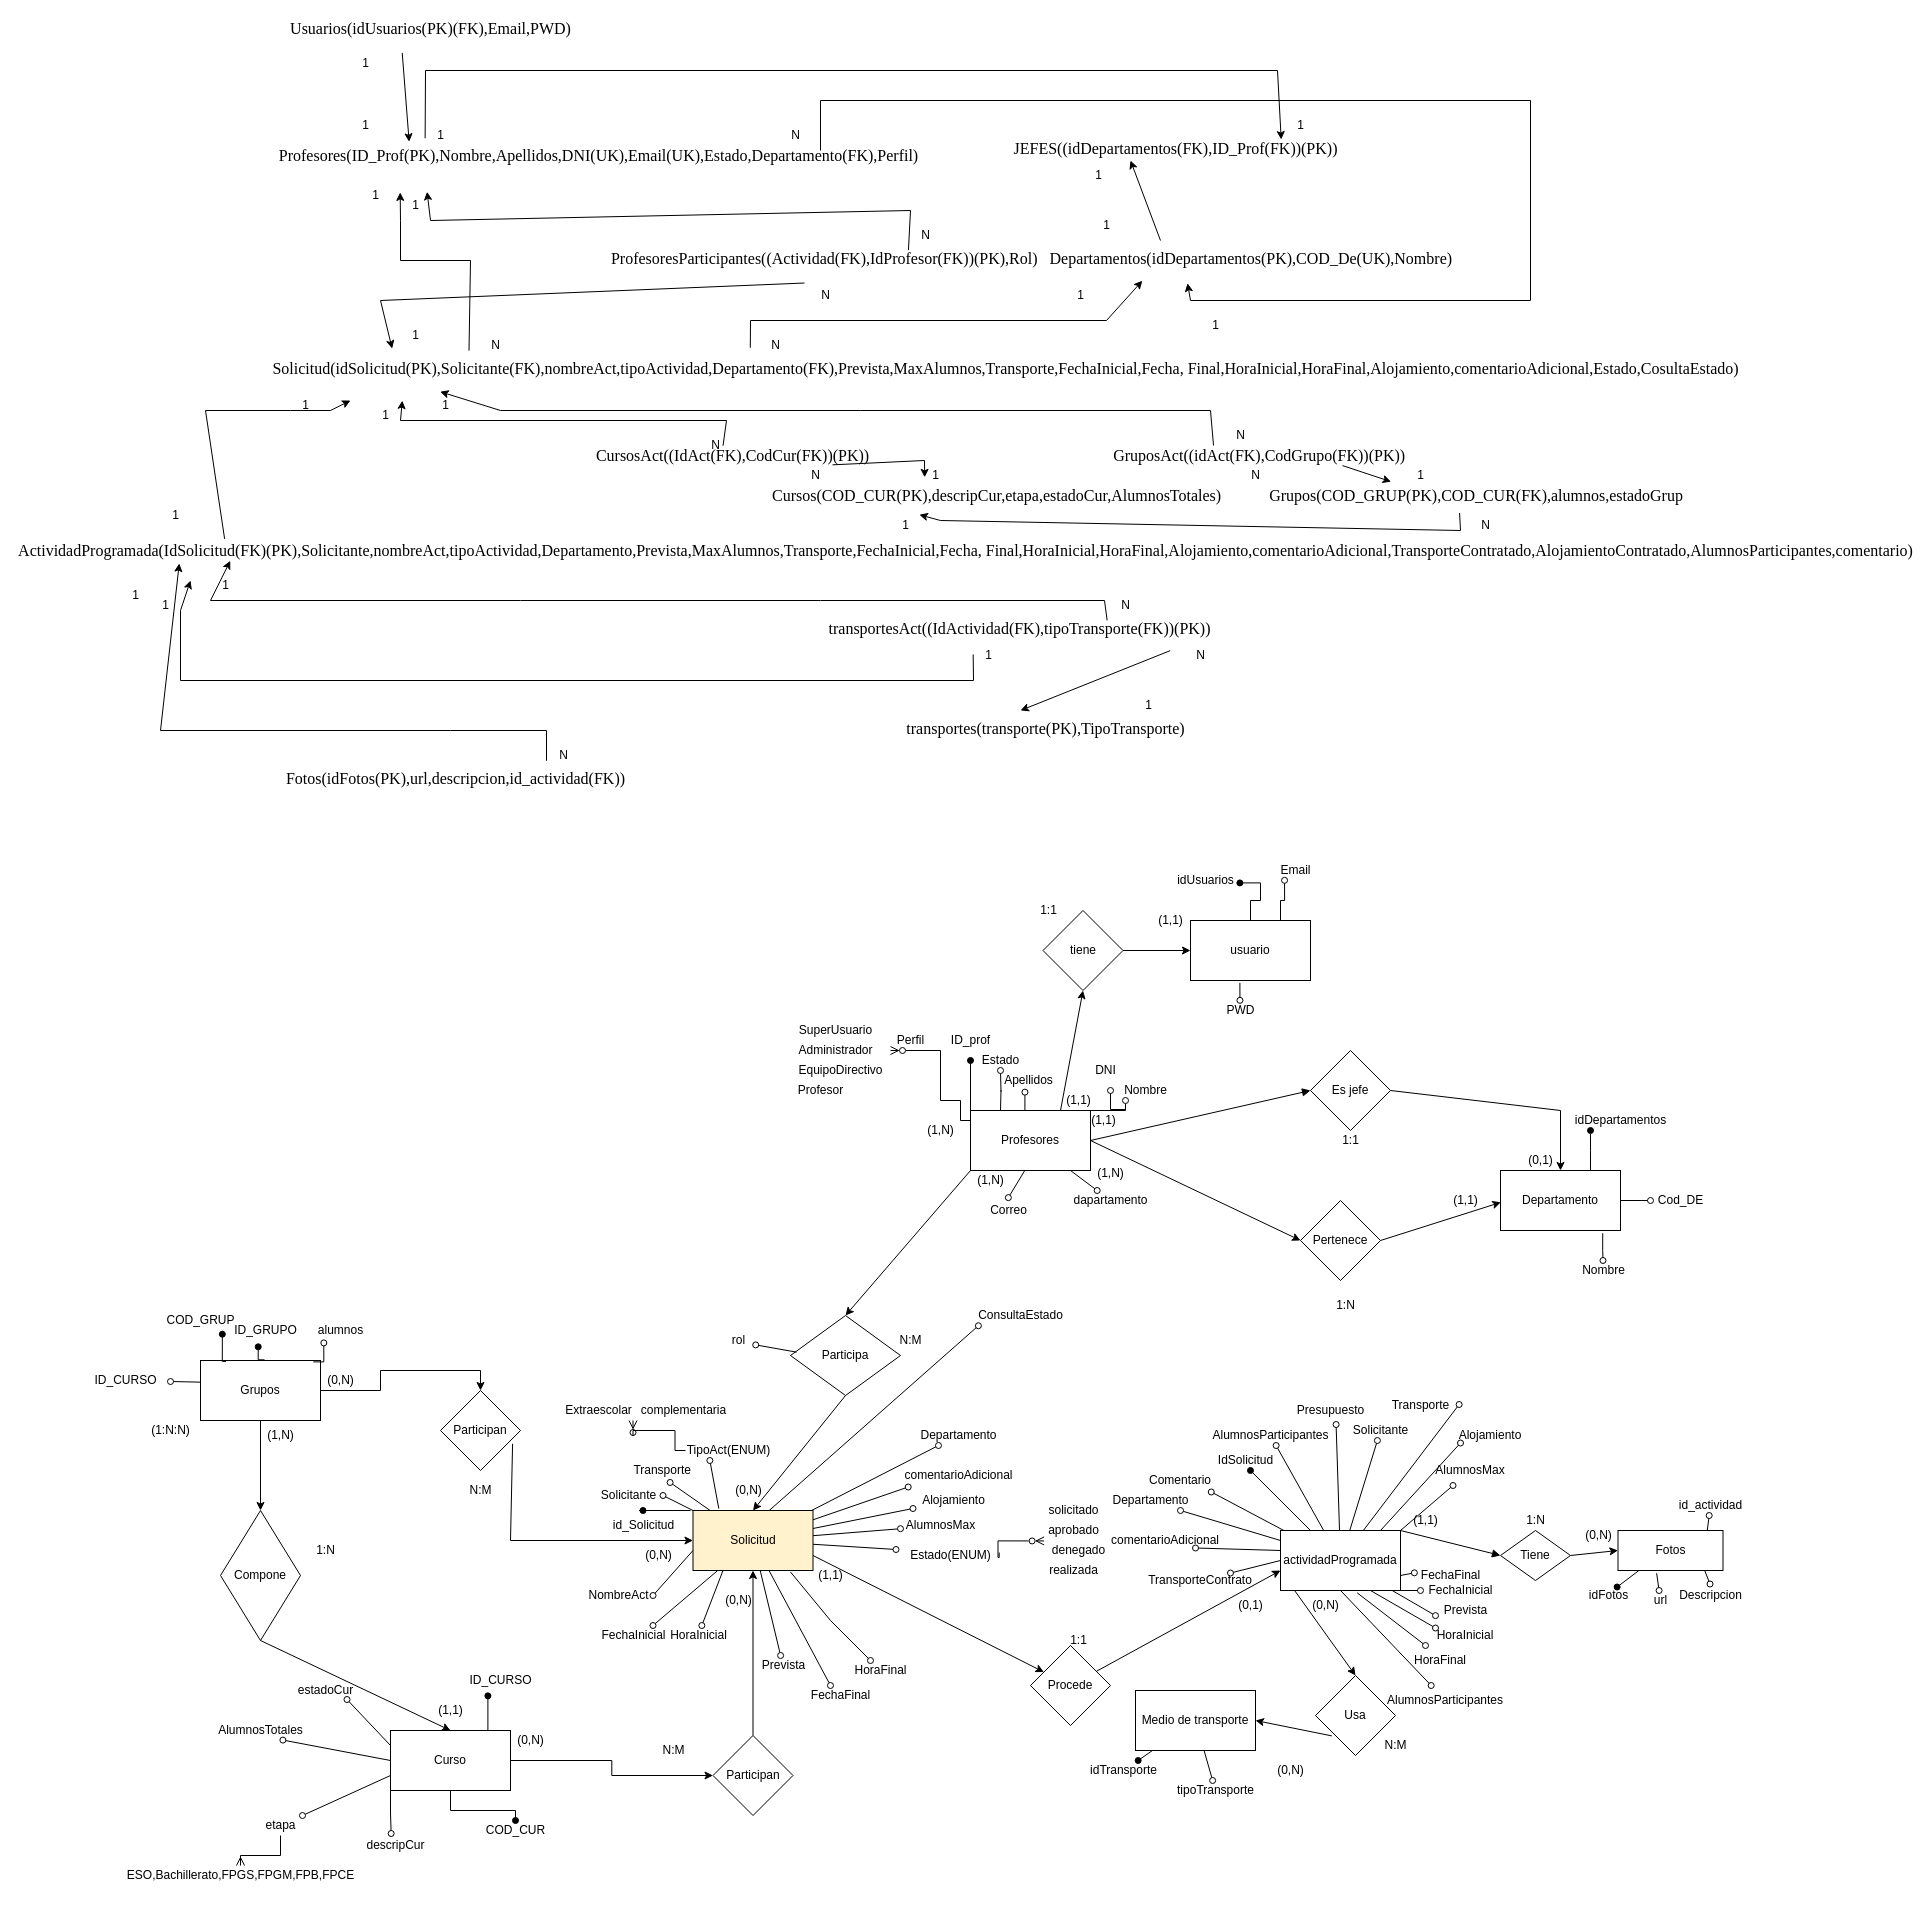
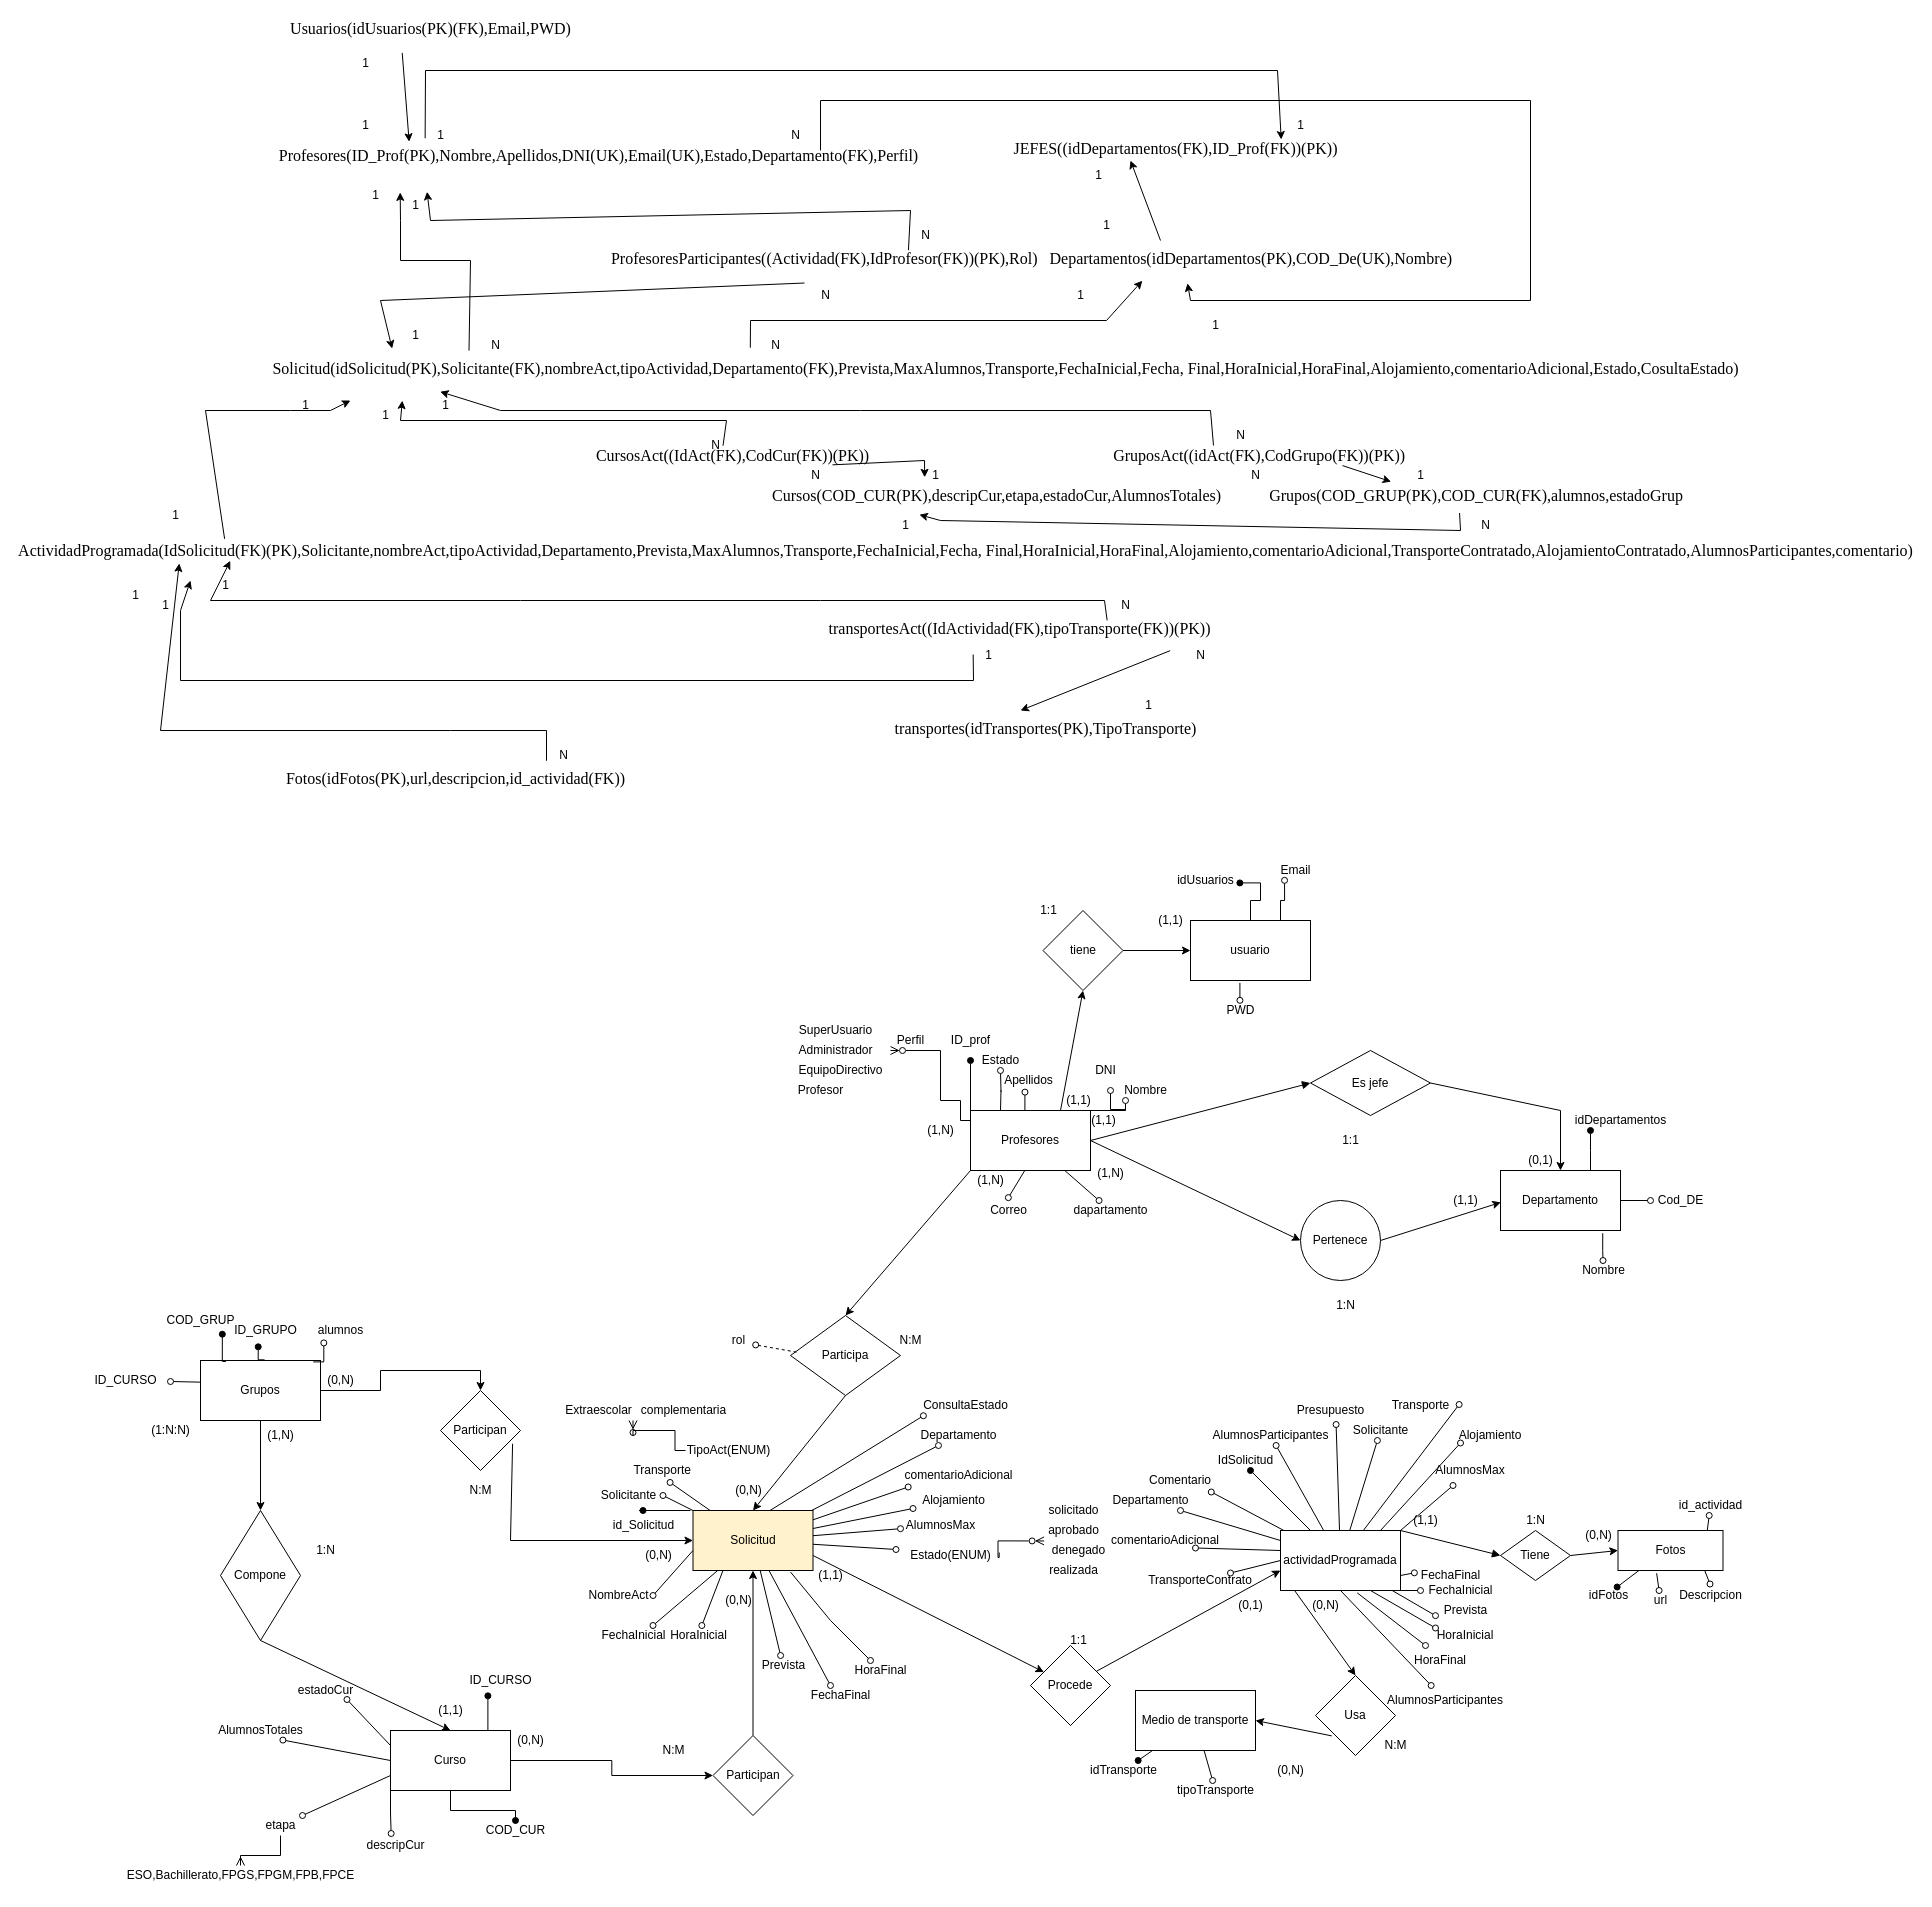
- <mxCell id="192" value="&lt;p style=&quot;margin: 0px; padding: 0px; user-select: text; -webkit-user-drag: none; -webkit-tap-highlight-color: transparent; text-align: left;&quot;&gt;&lt;span style=&quot;margin: 0px; padding: 0px; user-select: text; -webkit-user-drag: none; -webkit-tap-highlight-color: transparent; font-family: Calibri; font-size: 12pt;&quot; data-colorformula=&quot;0&quot; data-colorparams=&quot;#000000_null_null&quot;&gt;&amp;nbsp; &amp;nbsp; &amp;nbsp; &amp;nbsp; &amp;nbsp; &amp;nbsp; &amp;nbsp; &amp;nbsp; &amp;nbsp; &amp;nbsp; &amp;nbsp; &amp;nbsp; &amp;nbsp; &amp;nbsp; &amp;nbsp; &amp;nbsp; &amp;nbsp; &amp;nbsp; &amp;nbsp; &amp;nbsp; &amp;nbsp; &amp;nbsp; &amp;nbsp; &amp;nbsp; &amp;nbsp; &amp;nbsp; &amp;nbsp; &amp;nbsp; &amp;nbsp; &amp;nbsp; &amp;nbsp; &amp;nbsp; &amp;nbsp; &amp;nbsp; &amp;nbsp; &amp;nbsp; &amp;nbsp; &amp;nbsp; &amp;nbsp; &amp;nbsp; &amp;nbsp; &amp;nbsp; &amp;nbsp; &amp;nbsp; &amp;nbsp; &amp;nbsp; &amp;nbsp; &amp;nbsp; &amp;nbsp; &amp;nbsp; &amp;nbsp; &amp;nbsp; &amp;nbsp; &amp;nbsp; transportes(transporte(PK),TipoTransporte)&amp;nbsp; &amp;nbsp;&lt;/span&gt;&lt;/p&gt;&lt;p style=&quot;margin: 0px; padding: 0px; user-select: text; -webkit-user-drag: none; -webkit-tap-highlight-color: transparent;&quot;&gt;&lt;br style=&quot;margin: 0px; padding: 0px; user-select: text; -webkit-user-drag: none; -webkit-tap-highlight-color: transparent; color: rgb(70, 114, 196); font-family: Calibri; font-size: 16px; text-wrap: wrap; background-color: rgb(255, 255, 255);&quot;&gt;&lt;/p&gt;" style="text;html=1;align=center;verticalAlign=middle;resizable=0;points=[];autosize=1;strokeColor=none;fillColor=none;" vertex="1" parent="1"><mxGeometry x="475" y="720" width="720" height="30" as="geometry" /></mxCell>
+ <mxCell id="192" value="&lt;p style=&quot;margin: 0px; padding: 0px; user-select: text; -webkit-user-drag: none; -webkit-tap-highlight-color: transparent; text-align: left;&quot;&gt;&lt;span style=&quot;margin: 0px; padding: 0px; user-select: text; -webkit-user-drag: none; -webkit-tap-highlight-color: transparent; font-family: Calibri; font-size: 12pt;&quot; data-colorformula=&quot;0&quot; data-colorparams=&quot;#000000_null_null&quot;&gt;&amp;nbsp; &amp;nbsp; &amp;nbsp; &amp;nbsp; &amp;nbsp; &amp;nbsp; &amp;nbsp; &amp;nbsp; &amp;nbsp; &amp;nbsp; &amp;nbsp; &amp;nbsp; &amp;nbsp; &amp;nbsp; &amp;nbsp; &amp;nbsp; &amp;nbsp; &amp;nbsp; &amp;nbsp; &amp;nbsp; &amp;nbsp; &amp;nbsp; &amp;nbsp; &amp;nbsp; &amp;nbsp; &amp;nbsp; &amp;nbsp; &amp;nbsp; &amp;nbsp; &amp;nbsp; &amp;nbsp; &amp;nbsp; &amp;nbsp; &amp;nbsp; &amp;nbsp; &amp;nbsp; &amp;nbsp; &amp;nbsp; &amp;nbsp; &amp;nbsp; &amp;nbsp; &amp;nbsp; &amp;nbsp; &amp;nbsp; &amp;nbsp; &amp;nbsp; &amp;nbsp; &amp;nbsp; &amp;nbsp; &amp;nbsp; &amp;nbsp; &amp;nbsp; &amp;nbsp; &amp;nbsp; transportes(idTransportes(PK),TipoTransporte)&amp;nbsp; &amp;nbsp;&lt;/span&gt;&lt;/p&gt;&lt;p style=&quot;margin: 0px; padding: 0px; user-select: text; -webkit-user-drag: none; -webkit-tap-highlight-color: transparent;&quot;&gt;&lt;br style=&quot;margin: 0px; padding: 0px; user-select: text; -webkit-user-drag: none; -webkit-tap-highlight-color: transparent; color: rgb(70, 114, 196); font-family: Calibri; font-size: 16px; text-wrap: wrap; background-color: rgb(255, 255, 255);&quot;&gt;&lt;/p&gt;" style="text;html=1;align=center;verticalAlign=middle;resizable=0;points=[];autosize=1;strokeColor=none;fillColor=none;" vertex="1" parent="1"><mxGeometry x="475" y="720" width="720" height="30" as="geometry" /></mxCell>
- <mxCell id="7" value="Es jefe" style="rhombus;whiteSpace=wrap;html=1;" vertex="1" parent="1"><mxGeometry x="1310" y="1050" width="80" height="80" as="geometry" /></mxCell>
+ <mxCell id="7" value="Es jefe" style="rhombus;whiteSpace=wrap;html=1;" vertex="1" parent="1"><mxGeometry x="1310" y="1050" width="120" height="65" as="geometry" /></mxCell>
- <mxCell id="103" value="dapartamento" style="text;html=1;align=center;verticalAlign=middle;resizable=0;points=[];autosize=1;strokeColor=none;fillColor=none;" vertex="1" parent="1"><mxGeometry x="1065" y="1190" width="90" height="20" as="geometry" /></mxCell>
+ <mxCell id="103" value="dapartamento" style="text;html=1;align=center;verticalAlign=middle;resizable=0;points=[];autosize=1;strokeColor=none;fillColor=none;" vertex="1" parent="1"><mxGeometry x="1065" y="1200" width="90" height="20" as="geometry" /></mxCell>
- <mxCell id="31" value="Pertenece" style="rhombus;whiteSpace=wrap;html=1;" vertex="1" parent="1"><mxGeometry x="1300" y="1200" width="80" height="80" as="geometry" /></mxCell>
+ <mxCell id="31" value="Pertenece" style="ellipse;whiteSpace=wrap;html=1;" vertex="1" parent="1"><mxGeometry x="1300" y="1200" width="80" height="80" as="geometry" /></mxCell>
- <mxCell id="105" value="ConsultaEstado" style="text;html=1;align=center;verticalAlign=middle;resizable=0;points=[];autosize=1;strokeColor=none;fillColor=none;" vertex="1" parent="1"><mxGeometry x="970" y="1305" width="100" height="20" as="geometry" /></mxCell>
+ <mxCell id="105" value="ConsultaEstado" style="text;html=1;align=center;verticalAlign=middle;resizable=0;points=[];autosize=1;strokeColor=none;fillColor=none;" vertex="1" parent="1"><mxGeometry x="915" y="1395" width="100" height="20" as="geometry" /></mxCell>
- <mxCell id="276" style="edgeStyle=none;rounded=0;orthogonalLoop=1;jettySize=auto;html=1;endArrow=oval;endFill=0;exitX=0.055;exitY=0.458;exitDx=0;exitDy=0;exitPerimeter=0;entryX=1.09;entryY=0.72;entryDx=0;entryDy=0;entryPerimeter=0;" edge="1" parent="1" source="23" target="131"><mxGeometry relative="1" as="geometry"><mxPoint x="827.693" y="1230" as="targetPoint" /><mxPoint x="800.001" y="1320" as="sourcePoint" /></mxGeometry></mxCell>
+ <mxCell id="276" style="edgeStyle=none;rounded=0;orthogonalLoop=1;jettySize=auto;html=1;endArrow=oval;endFill=0;exitX=0.055;exitY=0.458;exitDx=0;exitDy=0;exitPerimeter=0;entryX=1.09;entryY=0.72;entryDx=0;entryDy=0;entryPerimeter=0;dashed=1;" edge="1" parent="1" source="23" target="131"><mxGeometry relative="1" as="geometry"><mxPoint x="827.693" y="1230" as="targetPoint" /><mxPoint x="800.001" y="1320" as="sourcePoint" /></mxGeometry></mxCell>
- <mxCell id="15" style="edgeStyle=none;rounded=0;orthogonalLoop=1;jettySize=auto;html=1;endArrow=oval;endFill=0;exitX=0.215;exitY=-0.031;exitDx=0;exitDy=0;exitPerimeter=0;" edge="1" parent="1" source="79" target="161"><mxGeometry relative="1" as="geometry"><mxPoint x="724.03" y="1464" as="targetPoint" /></mxGeometry></mxCell>
